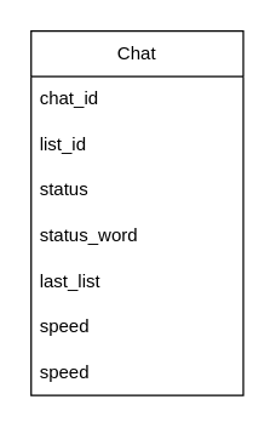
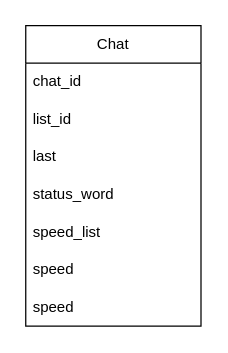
- <mxCell id="5" value="status" style="text;strokeColor=none;fillColor=none;align=left;verticalAlign=middle;spacingLeft=4;spacingRight=4;overflow=hidden;points=[[0,0.5],[1,0.5]];portConstraint=eastwest;rotatable=0;whiteSpace=wrap;html=1;" vertex="1" parent="2"><mxGeometry y="90" width="140" height="30" as="geometry" /></mxCell>
+ <mxCell id="5" value="last" style="text;strokeColor=none;fillColor=none;align=left;verticalAlign=middle;spacingLeft=4;spacingRight=4;overflow=hidden;points=[[0,0.5],[1,0.5]];portConstraint=eastwest;rotatable=0;whiteSpace=wrap;html=1;" vertex="1" parent="2"><mxGeometry y="90" width="140" height="30" as="geometry" /></mxCell>
- <mxCell id="7" value="last_list" style="text;strokeColor=none;fillColor=none;align=left;verticalAlign=middle;spacingLeft=4;spacingRight=4;overflow=hidden;points=[[0,0.5],[1,0.5]];portConstraint=eastwest;rotatable=0;whiteSpace=wrap;html=1;" vertex="1" parent="2"><mxGeometry y="150" width="140" height="30" as="geometry" /></mxCell>
+ <mxCell id="7" value="speed_list" style="text;strokeColor=none;fillColor=none;align=left;verticalAlign=middle;spacingLeft=4;spacingRight=4;overflow=hidden;points=[[0,0.5],[1,0.5]];portConstraint=eastwest;rotatable=0;whiteSpace=wrap;html=1;" vertex="1" parent="2"><mxGeometry y="150" width="140" height="30" as="geometry" /></mxCell>
